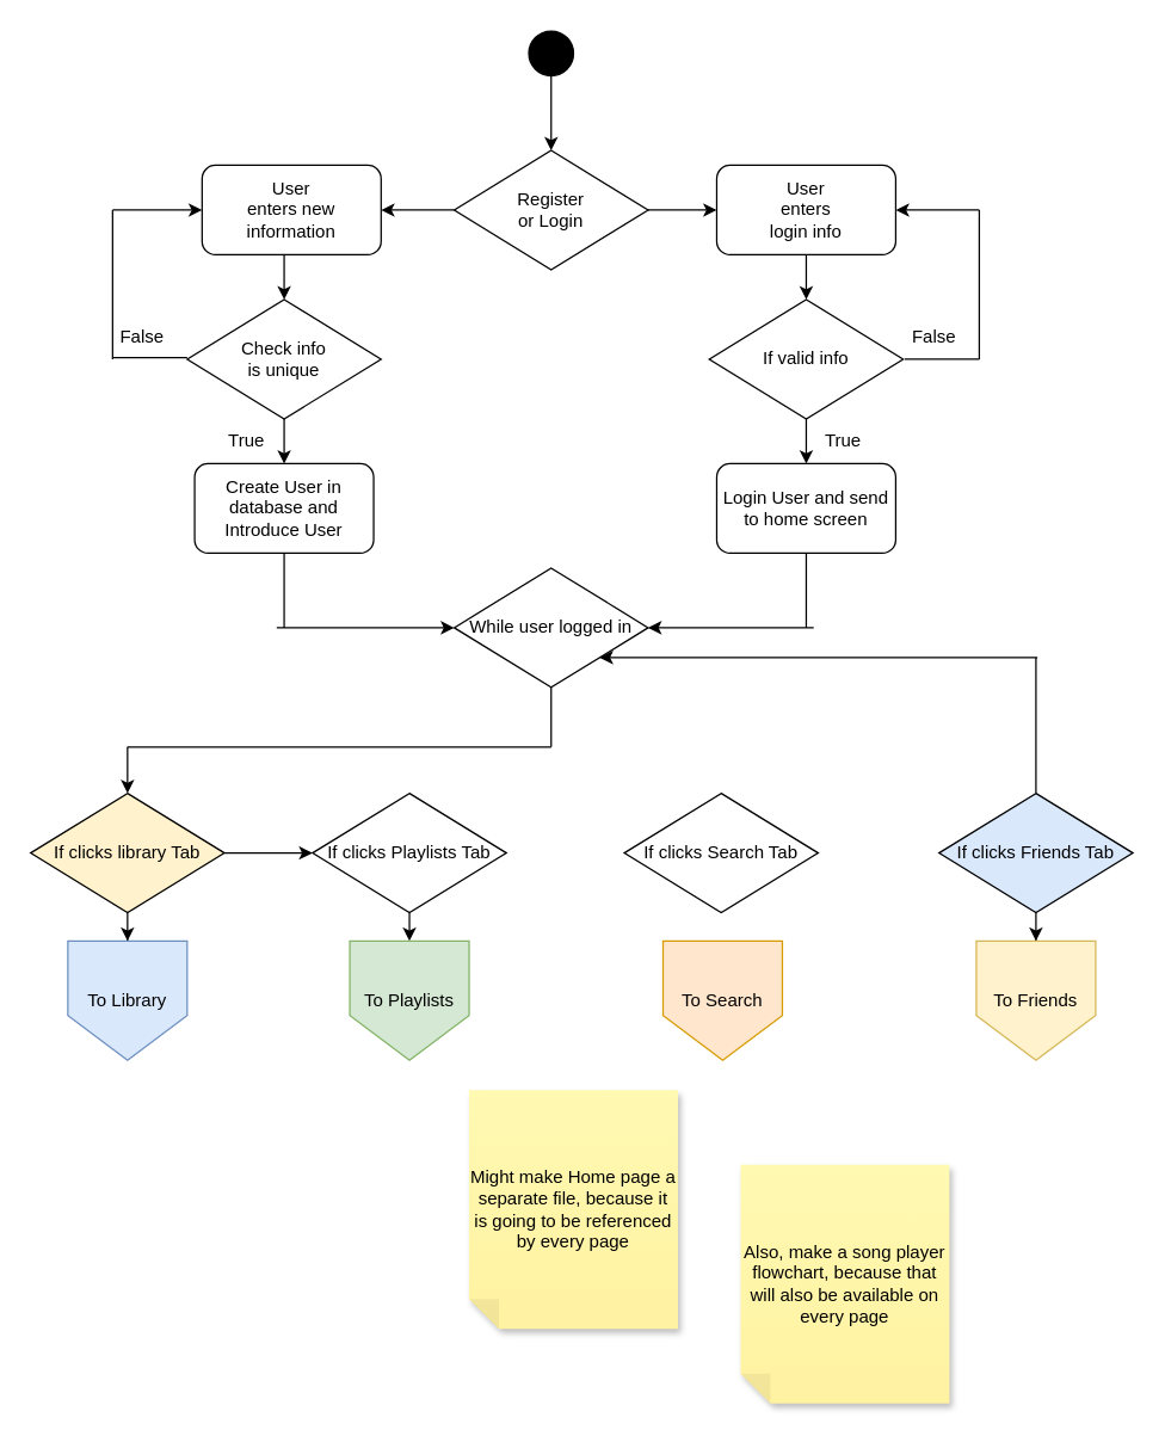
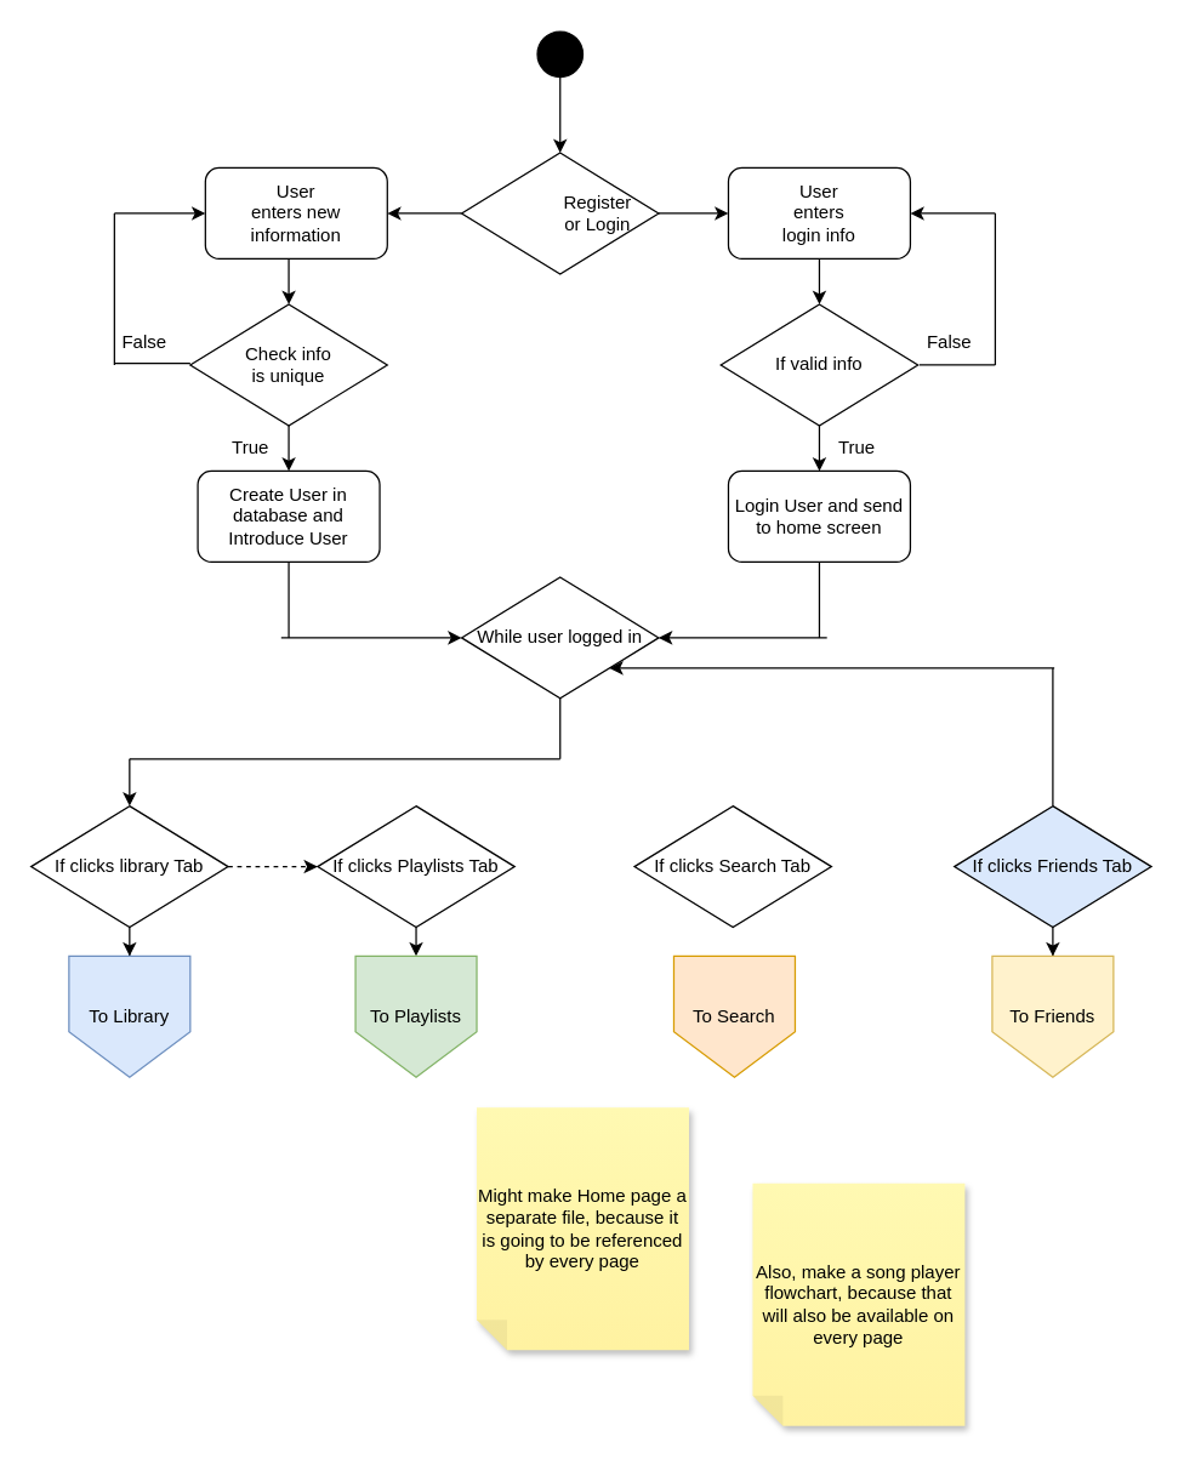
- <mxCell id="18" value="Register or Login" style="text;html=1;align=center;verticalAlign=middle;whiteSpace=wrap;rounded=0;" parent="1" vertex="1"><mxGeometry x="339" y="125" width="60" height="30" as="geometry" /></mxCell>
+ <mxCell id="18" value="Register or Login" style="text;html=1;align=center;verticalAlign=middle;whiteSpace=wrap;rounded=0;" parent="1" vertex="1"><mxGeometry x="364" y="125" width="60" height="30" as="geometry" /></mxCell>
- <mxCell id="39" value="If clicks library Tab" style="rhombus;whiteSpace=wrap;html=1;fillColor=#fff2cc;" vertex="1" parent="1"><mxGeometry x="20" y="531" width="130" height="80" as="geometry" /></mxCell>
+ <mxCell id="39" value="If clicks library Tab" style="rhombus;whiteSpace=wrap;html=1;" vertex="1" parent="1"><mxGeometry x="20" y="531" width="130" height="80" as="geometry" /></mxCell>
- <mxCell id="37" value="" style="edgeStyle=orthogonalEdgeStyle;rounded=0;orthogonalLoop=1;jettySize=auto;html=1;" edge="1" parent="1" source="39" target="44"><mxGeometry relative="1" as="geometry" /></mxCell>
+ <mxCell id="37" value="" style="edgeStyle=orthogonalEdgeStyle;rounded=0;orthogonalLoop=1;jettySize=auto;html=1;dashed=1;" edge="1" parent="1" source="39" target="44"><mxGeometry relative="1" as="geometry" /></mxCell>
